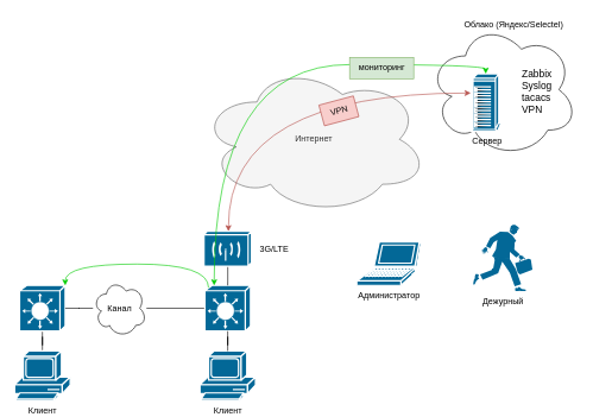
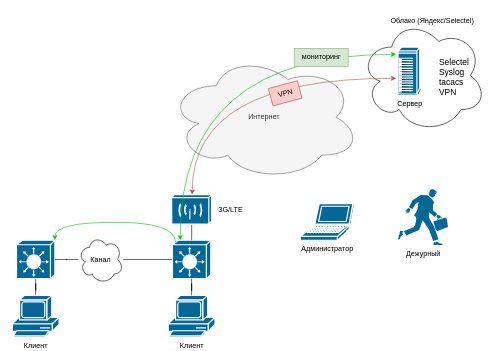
- <mxCell id="16" value="&lt;div style=&quot;font-size: 14px;&quot; align=&quot;left&quot;&gt;&lt;font style=&quot;font-size: 14px;&quot;&gt;Zabbix&lt;/font&gt;&lt;/div&gt;&lt;div style=&quot;font-size: 14px;&quot; align=&quot;left&quot;&gt;&lt;font style=&quot;font-size: 14px;&quot;&gt;Syslog&lt;/font&gt;&lt;/div&gt;&lt;div style=&quot;font-size: 14px;&quot; align=&quot;left&quot;&gt;&lt;font style=&quot;font-size: 14px;&quot;&gt;tacacs&lt;/font&gt;&lt;/div&gt;&lt;div style=&quot;font-size: 14px;&quot; align=&quot;left&quot;&gt;&lt;font style=&quot;font-size: 14px;&quot;&gt;VPN&lt;font style=&quot;font-size: 14px;&quot;&gt;&lt;br&gt;&lt;/font&gt;&lt;/font&gt;&lt;/div&gt;" style="text;html=1;align=left;verticalAlign=middle;resizable=0;points=[];autosize=1;strokeColor=none;fillColor=none;" vertex="1" parent="13"><mxGeometry x="130" y="68.421" width="70" height="80" as="geometry" /></mxCell>
+ <mxCell id="16" value="&lt;div style=&quot;font-size: 14px;&quot; align=&quot;left&quot;&gt;&lt;font style=&quot;font-size: 14px;&quot;&gt;Selectel&lt;/font&gt;&lt;/div&gt;&lt;div style=&quot;font-size: 14px;&quot; align=&quot;left&quot;&gt;&lt;font style=&quot;font-size: 14px;&quot;&gt;Syslog&lt;/font&gt;&lt;/div&gt;&lt;div style=&quot;font-size: 14px;&quot; align=&quot;left&quot;&gt;&lt;font style=&quot;font-size: 14px;&quot;&gt;tacacs&lt;/font&gt;&lt;/div&gt;&lt;div style=&quot;font-size: 14px;&quot; align=&quot;left&quot;&gt;&lt;font style=&quot;font-size: 14px;&quot;&gt;VPN&lt;font style=&quot;font-size: 14px;&quot;&gt;&lt;br&gt;&lt;/font&gt;&lt;/font&gt;&lt;/div&gt;" style="text;html=1;align=left;verticalAlign=middle;resizable=0;points=[];autosize=1;strokeColor=none;fillColor=none;" vertex="1" parent="13"><mxGeometry x="130" y="68.421" width="70" height="80" as="geometry" /></mxCell>
- <mxCell id="15" value="&amp;nbsp;Сервер" style="shape=mxgraph.cisco.computers_and_peripherals.ibm_tower;sketch=0;html=1;pointerEvents=1;dashed=0;fillColor=#036897;strokeColor=#ffffff;strokeWidth=2;verticalLabelPosition=bottom;verticalAlign=top;align=center;outlineConnect=0;" vertex="1" parent="13"><mxGeometry x="60" y="82.895" width="42" height="81.053" as="geometry" /></mxCell>
+ <mxCell id="15" value="&amp;nbsp;Сервер" style="shape=mxgraph.cisco.computers_and_peripherals.ibm_tower;sketch=0;html=1;pointerEvents=1;dashed=0;fillColor=#036897;strokeColor=#ffffff;strokeWidth=2;verticalLabelPosition=bottom;verticalAlign=top;align=center;outlineConnect=0;" vertex="1" parent="13"><mxGeometry x="60" y="57.895" width="42" height="81.053" as="geometry" /></mxCell>
